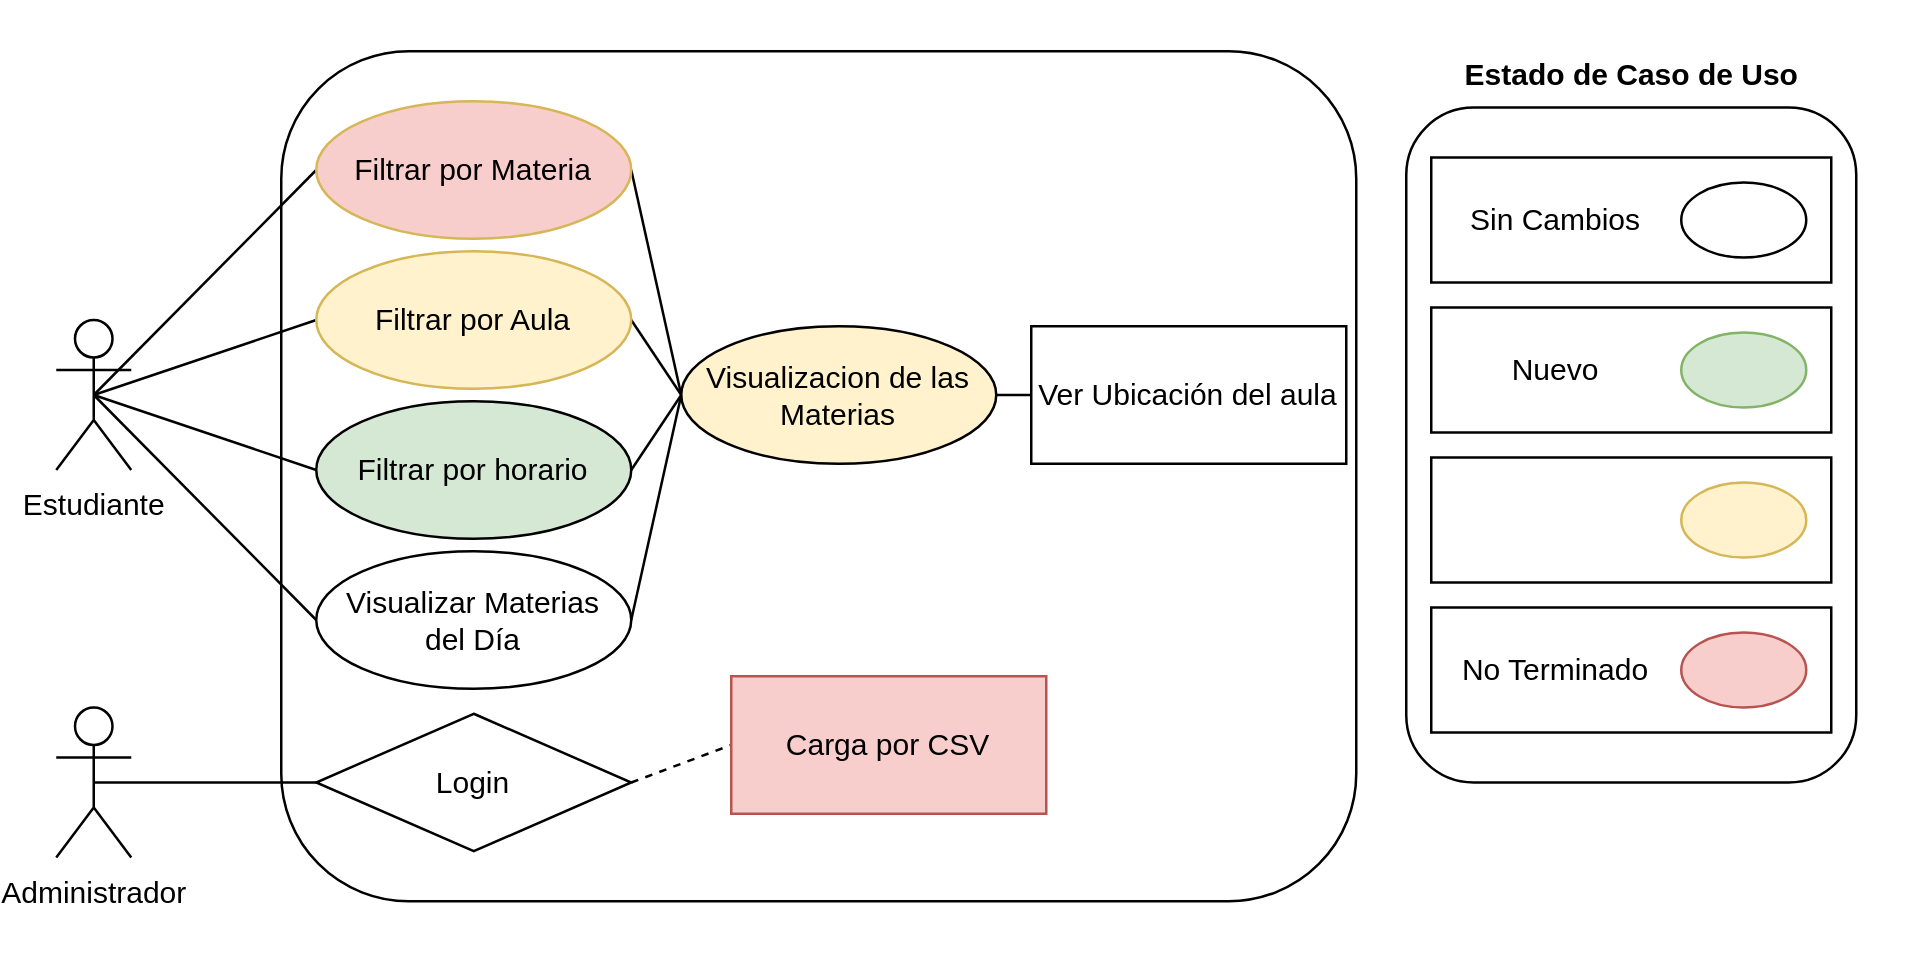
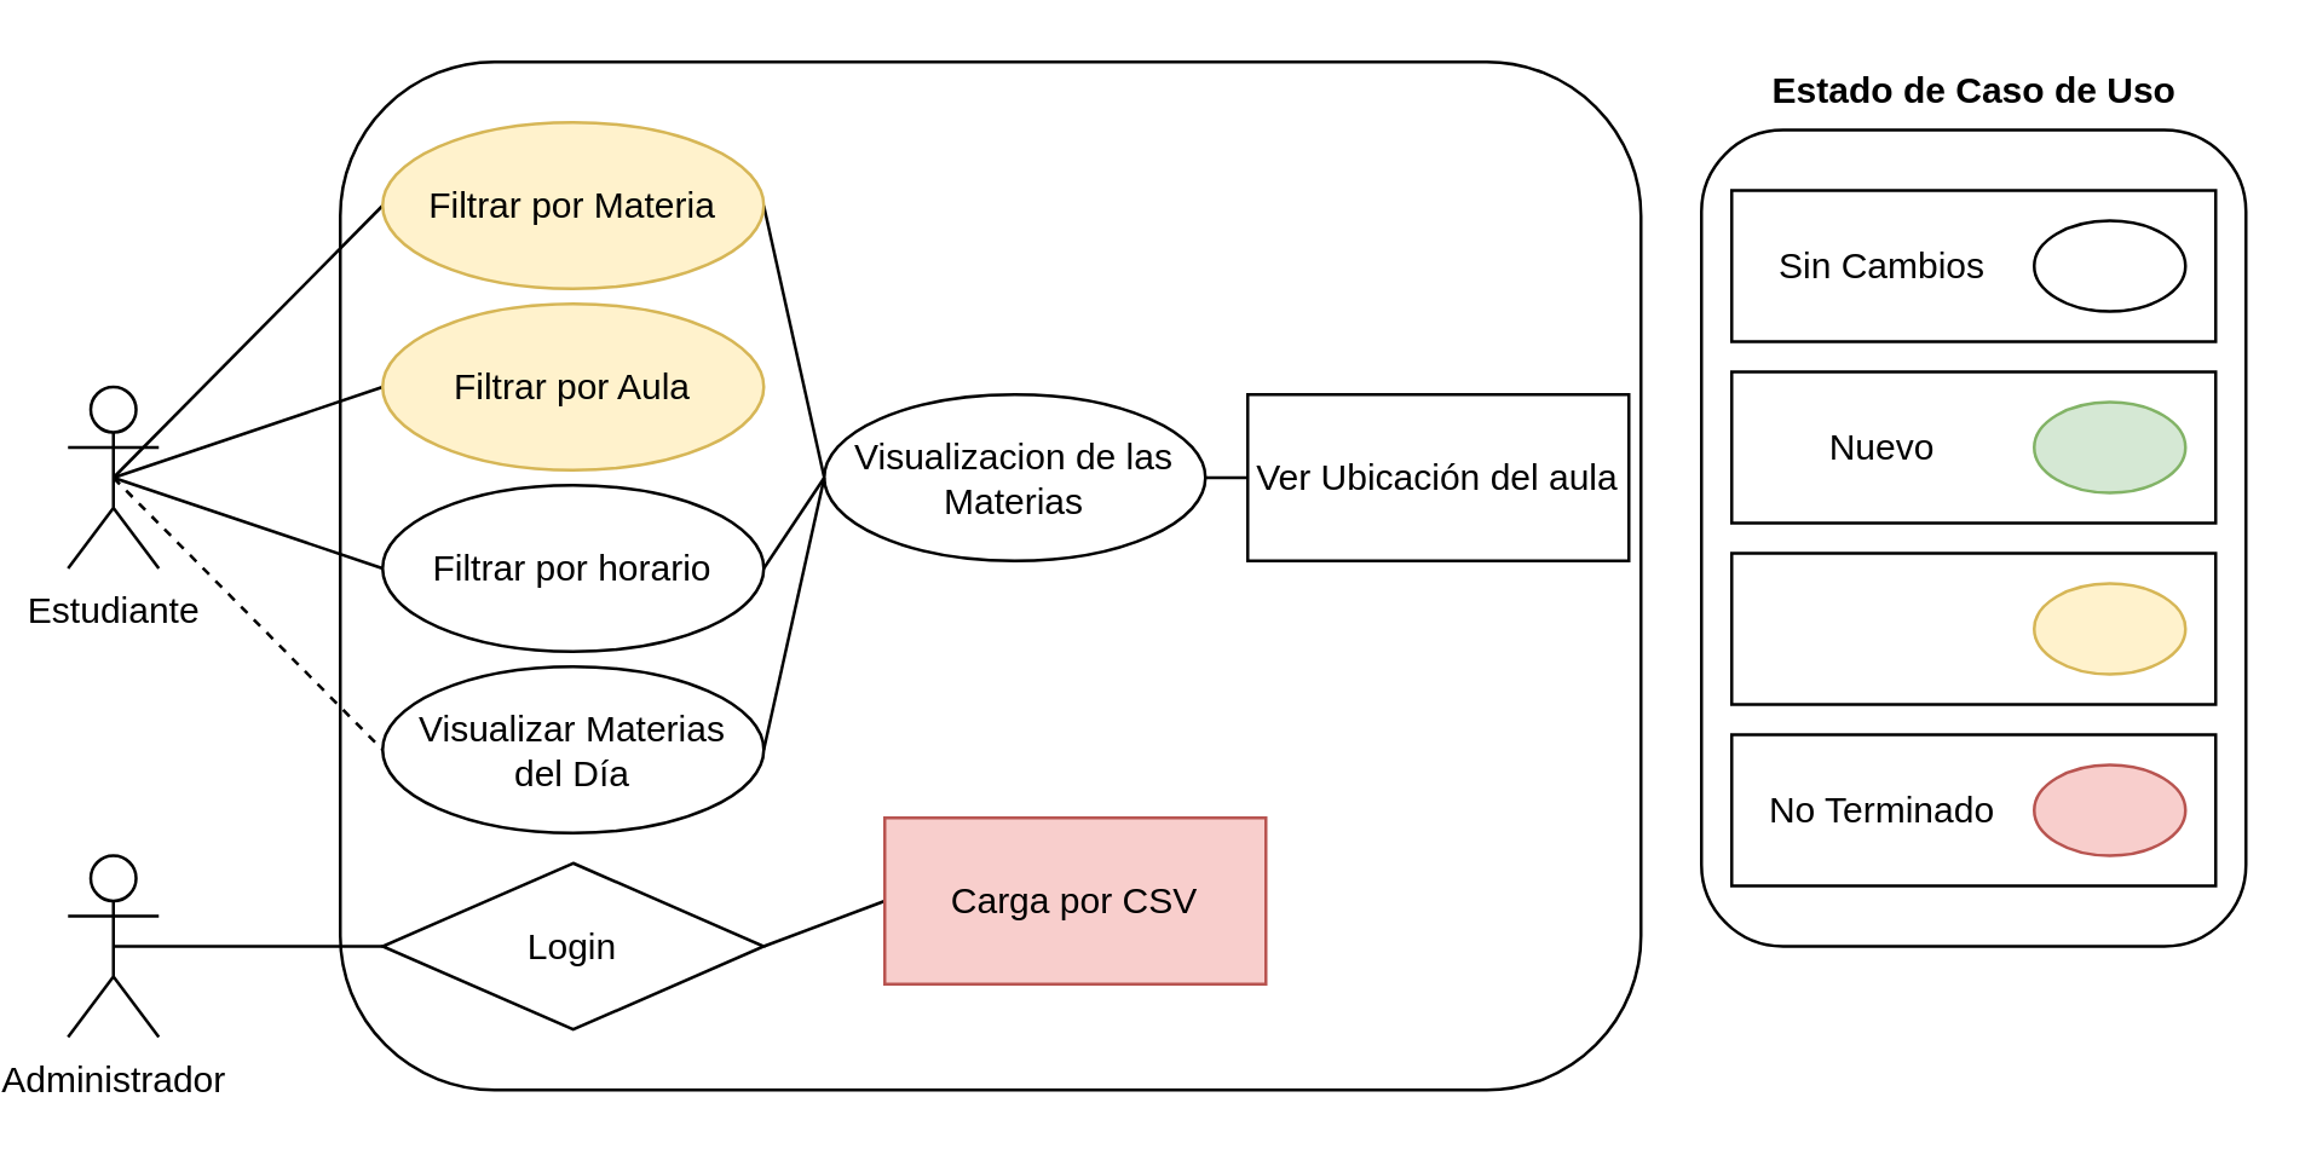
- <mxCell id="9" value="Filtrar por Materia" style="ellipse;whiteSpace=wrap;html=1;fillColor=#f8cecc;strokeColor=#d6b656;" parent="1" vertex="1"><mxGeometry x="124" y="40" width="126" height="55" as="geometry" /></mxCell>
+ <mxCell id="9" value="Filtrar por Materia" style="ellipse;whiteSpace=wrap;html=1;fillColor=#fff2cc;strokeColor=#d6b656;" parent="1" vertex="1"><mxGeometry x="124" y="40" width="126" height="55" as="geometry" /></mxCell>
- <mxCell id="10" style="edgeStyle=none;rounded=0;orthogonalLoop=1;jettySize=auto;html=1;exitX=1;exitY=0.5;exitDx=0;exitDy=0;entryX=0;entryY=0.5;entryDx=0;entryDy=0;endArrow=none;endFill=0;" parent="1" source="11" target="15" edge="1"><mxGeometry relative="1" as="geometry" /></mxCell>
- <mxCell id="15" value="Visualizacion de las Materias" style="ellipse;whiteSpace=wrap;html=1;fillColor=#fff2cc;" parent="1" vertex="1"><mxGeometry x="270" y="130" width="126" height="55" as="geometry" /></mxCell>
+ <mxCell id="15" value="Visualizacion de las Materias" style="ellipse;whiteSpace=wrap;html=1;" parent="1" vertex="1"><mxGeometry x="270" y="130" width="126" height="55" as="geometry" /></mxCell>
- <mxCell id="13" value="Filtrar por horario" style="ellipse;whiteSpace=wrap;html=1;fillColor=#d5e8d4;" parent="1" vertex="1"><mxGeometry x="124" y="160" width="126" height="55" as="geometry" /></mxCell>
+ <mxCell id="13" value="Filtrar por horario" style="ellipse;whiteSpace=wrap;html=1;" parent="1" vertex="1"><mxGeometry x="124" y="160" width="126" height="55" as="geometry" /></mxCell>
- <mxCell id="6" style="edgeStyle=none;rounded=0;orthogonalLoop=1;jettySize=auto;html=1;exitX=0.5;exitY=0.5;exitDx=0;exitDy=0;exitPerimeter=0;entryX=0;entryY=0.5;entryDx=0;entryDy=0;endArrow=none;endFill=0;" parent="1" source="7" target="21" edge="1"><mxGeometry relative="1" as="geometry" /></mxCell>
+ <mxCell id="6" style="edgeStyle=none;rounded=0;orthogonalLoop=1;jettySize=auto;html=1;exitX=0.5;exitY=0.5;exitDx=0;exitDy=0;exitPerimeter=0;entryX=0;entryY=0.5;entryDx=0;entryDy=0;endArrow=none;endFill=0;dashed=1;" parent="1" source="7" target="21" edge="1"><mxGeometry relative="1" as="geometry" /></mxCell>
- <mxCell id="18" style="rounded=0;orthogonalLoop=1;jettySize=auto;html=1;exitX=1;exitY=0.5;exitDx=0;exitDy=0;entryX=0;entryY=0.5;entryDx=0;entryDy=0;endArrow=none;endFill=0;dashed=1;" edge="1" parent="1" source="19" target="36"><mxGeometry relative="1" as="geometry" /></mxCell>
+ <mxCell id="18" style="rounded=0;orthogonalLoop=1;jettySize=auto;html=1;exitX=1;exitY=0.5;exitDx=0;exitDy=0;entryX=0;entryY=0.5;entryDx=0;entryDy=0;endArrow=none;endFill=0;" edge="1" parent="1" source="19" target="36"><mxGeometry relative="1" as="geometry" /></mxCell>
